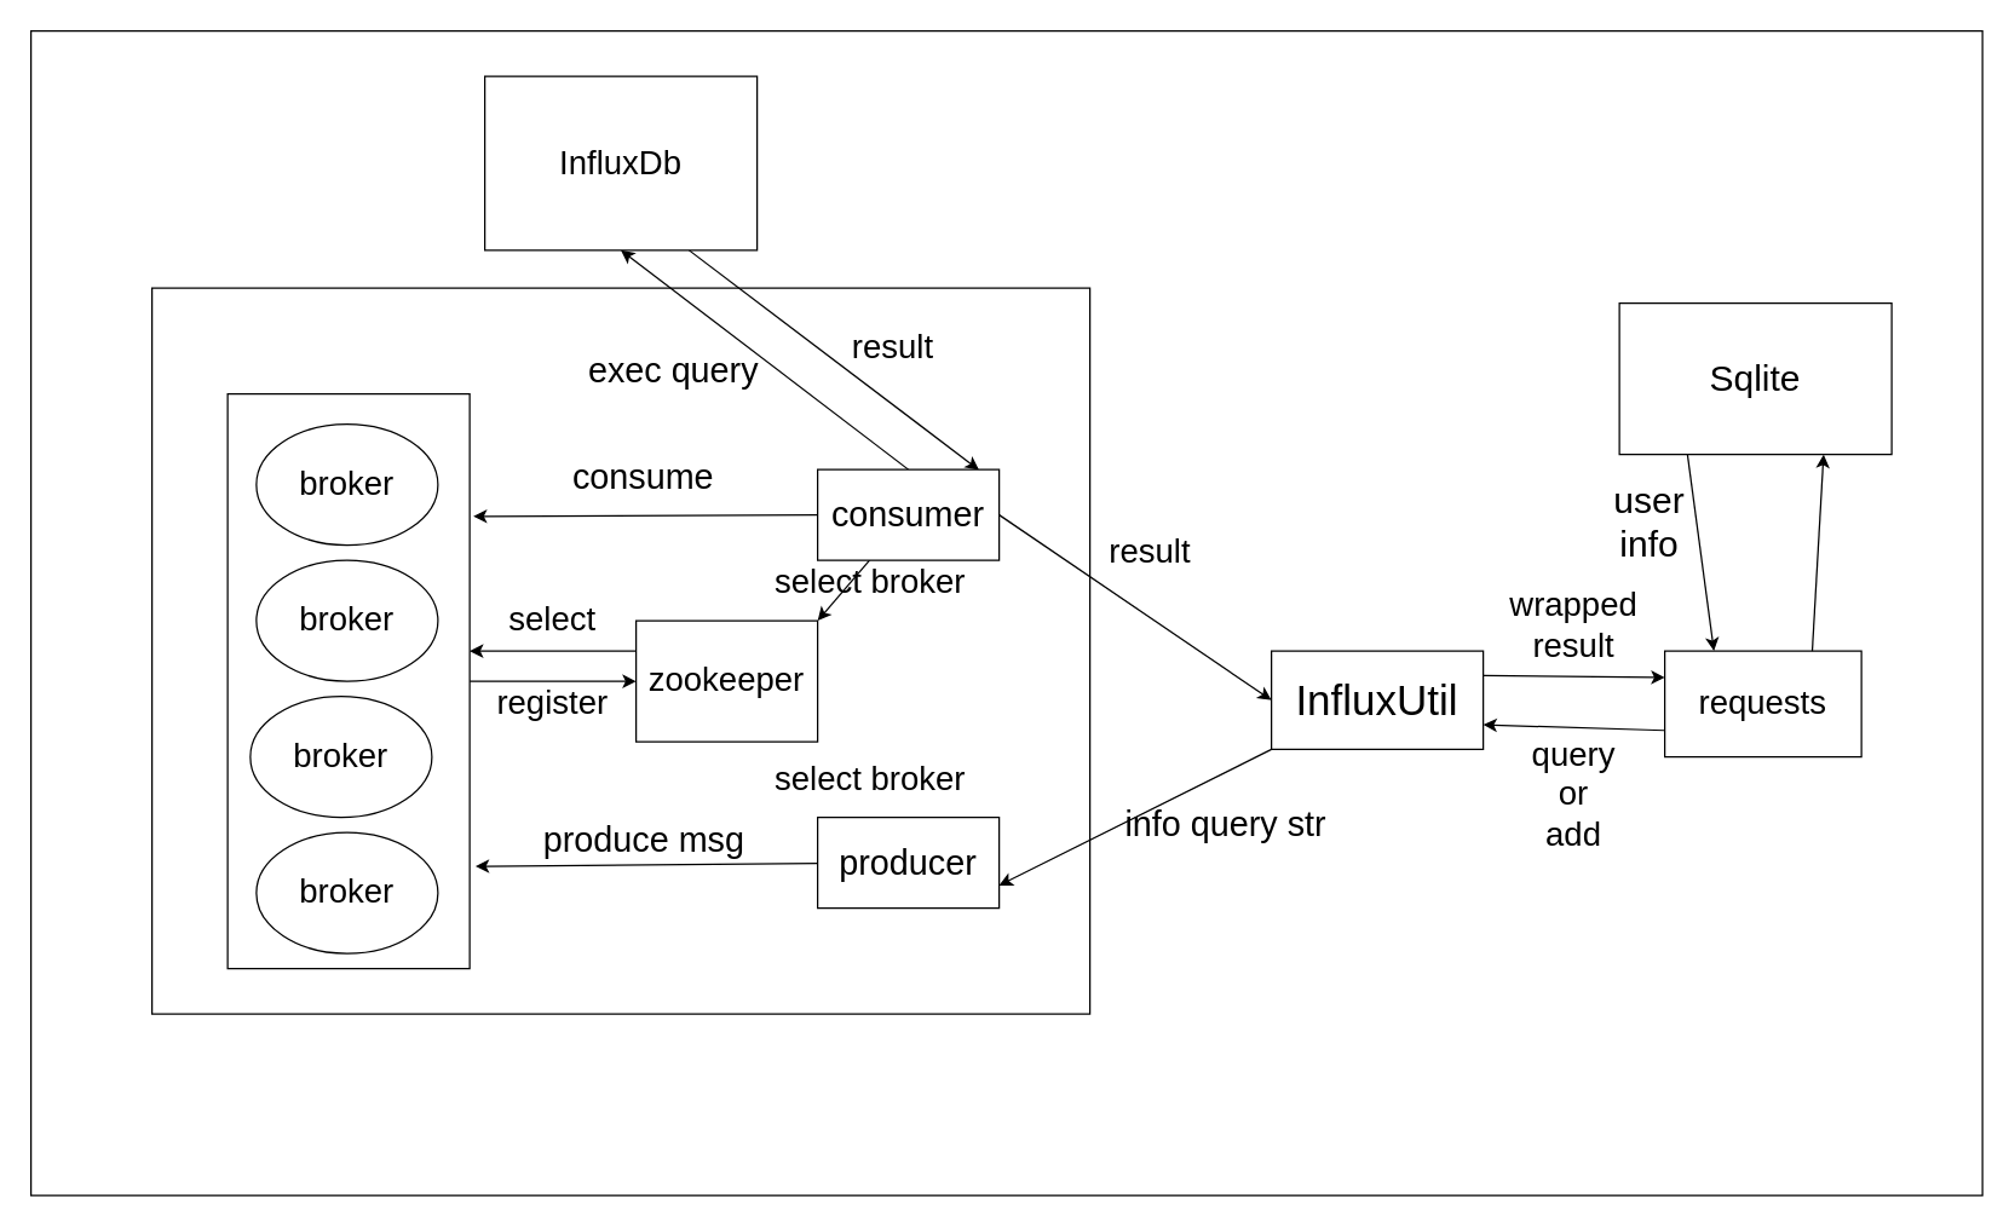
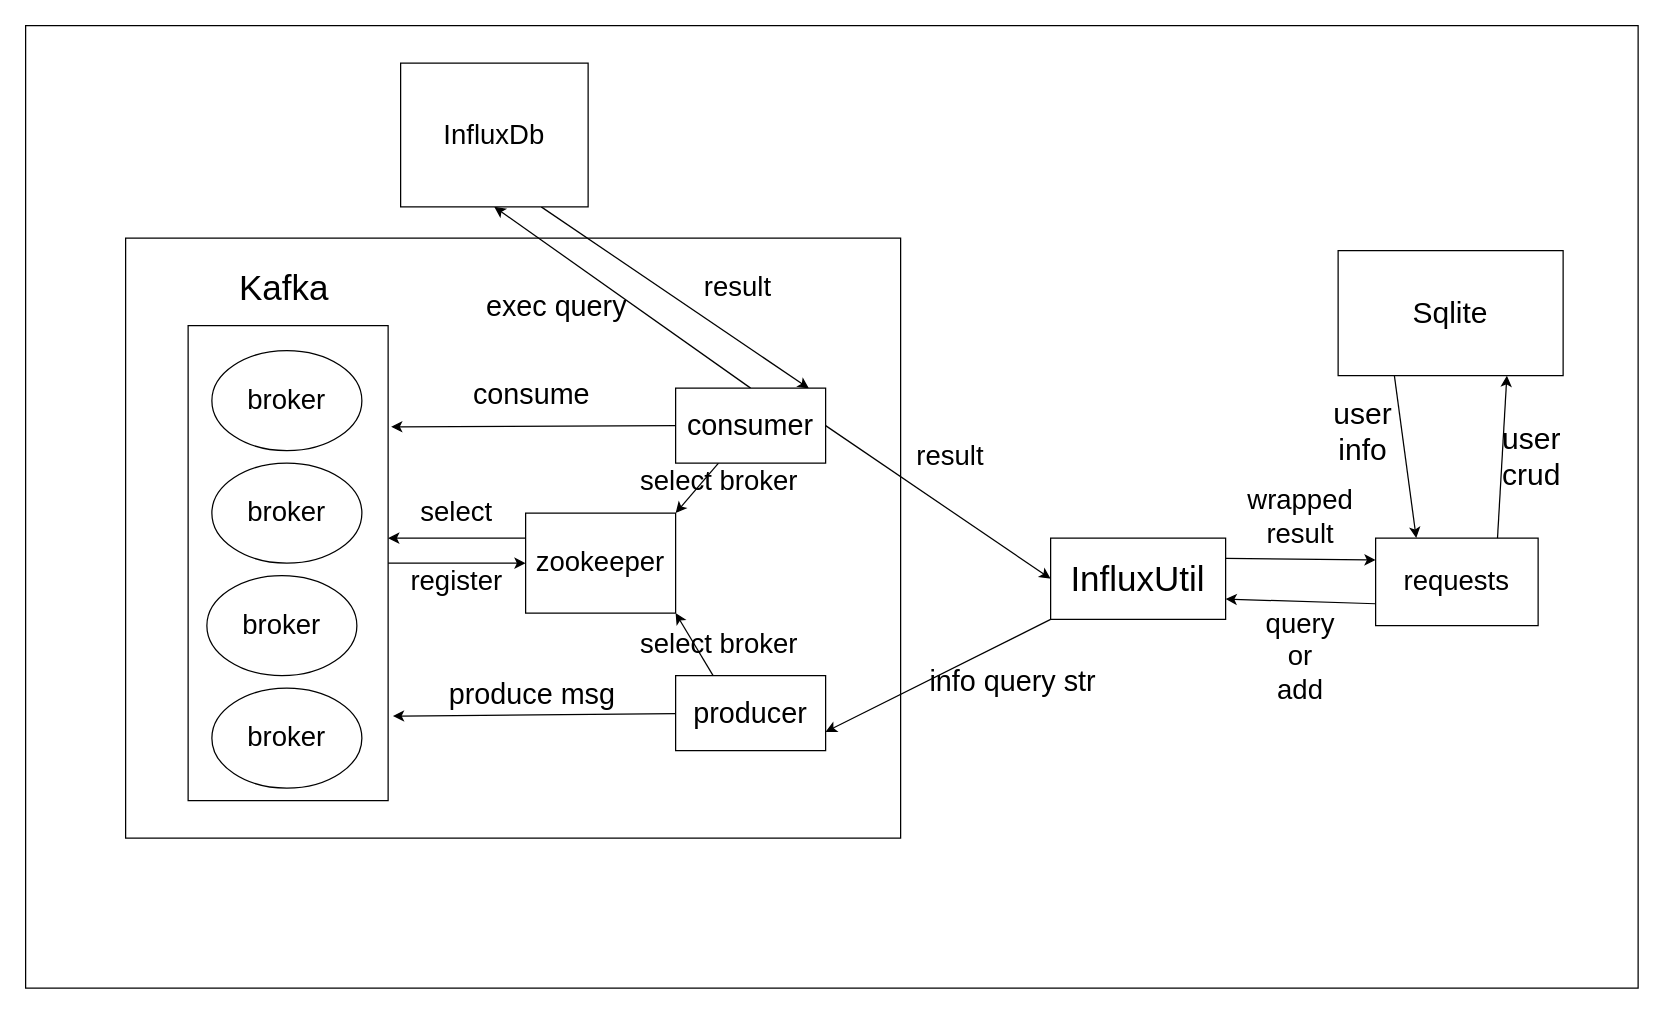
- <mxCell id="9" value="InfluxDb" style="rounded=0;whiteSpace=wrap;html=1;fontSize=22;" parent="1" vertex="1"><mxGeometry x="320" y="50" width="180" height="115" as="geometry" /></mxCell>
+ <mxCell id="9" value="InfluxDb" style="rounded=0;whiteSpace=wrap;html=1;fontSize=22;" parent="1" vertex="1"><mxGeometry x="320" y="50" width="150" height="115" as="geometry" /></mxCell>
+ <mxCell id="10" value="&lt;font style=&quot;font-size: 28px;&quot;&gt;Kafka&lt;/font&gt;&amp;nbsp;" style="text;html=1;strokeColor=none;fillColor=none;align=center;verticalAlign=middle;whiteSpace=wrap;rounded=0;fontSize=22;" parent="1" vertex="1"><mxGeometry x="175" y="210" width="110" height="40" as="geometry" /></mxCell>
+ <mxCell id="43" value="user crud" style="text;html=1;strokeColor=none;fillColor=none;align=center;verticalAlign=middle;whiteSpace=wrap;rounded=0;fontSize=24;" vertex="1" parent="1"><mxGeometry x="1180" y="350" width="90" height="30" as="geometry" /></mxCell>
+ <mxCell id="16" style="edgeStyle=none;html=1;exitX=0.25;exitY=0;exitDx=0;exitDy=0;entryX=1;entryY=1;entryDx=0;entryDy=0;fontSize=22;" parent="1" source="17" target="29" edge="1"><mxGeometry relative="1" as="geometry" /></mxCell>
